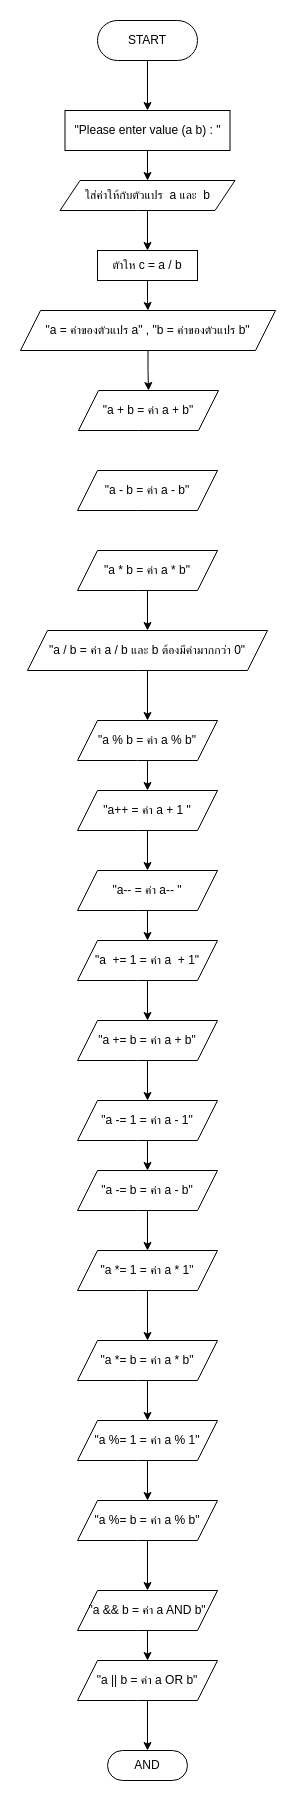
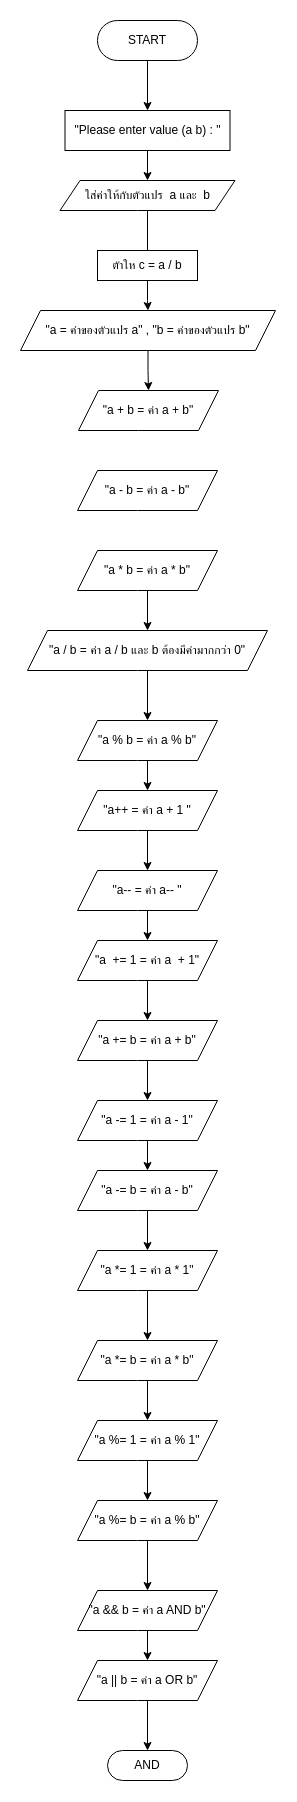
- <mxCell id="6" value="" style="edgeStyle=orthogonalEdgeStyle;rounded=0;orthogonalLoop=1;jettySize=auto;html=1;" edge="1" parent="1" source="7" target="9"><mxGeometry relative="1" as="geometry" /></mxCell>
+ <mxCell id="6" value="" style="edgeStyle=orthogonalEdgeStyle;rounded=0;orthogonalLoop=1;jettySize=auto;html=1;endArrow=none;" edge="1" parent="1" source="7" target="9"><mxGeometry relative="1" as="geometry" /></mxCell>
